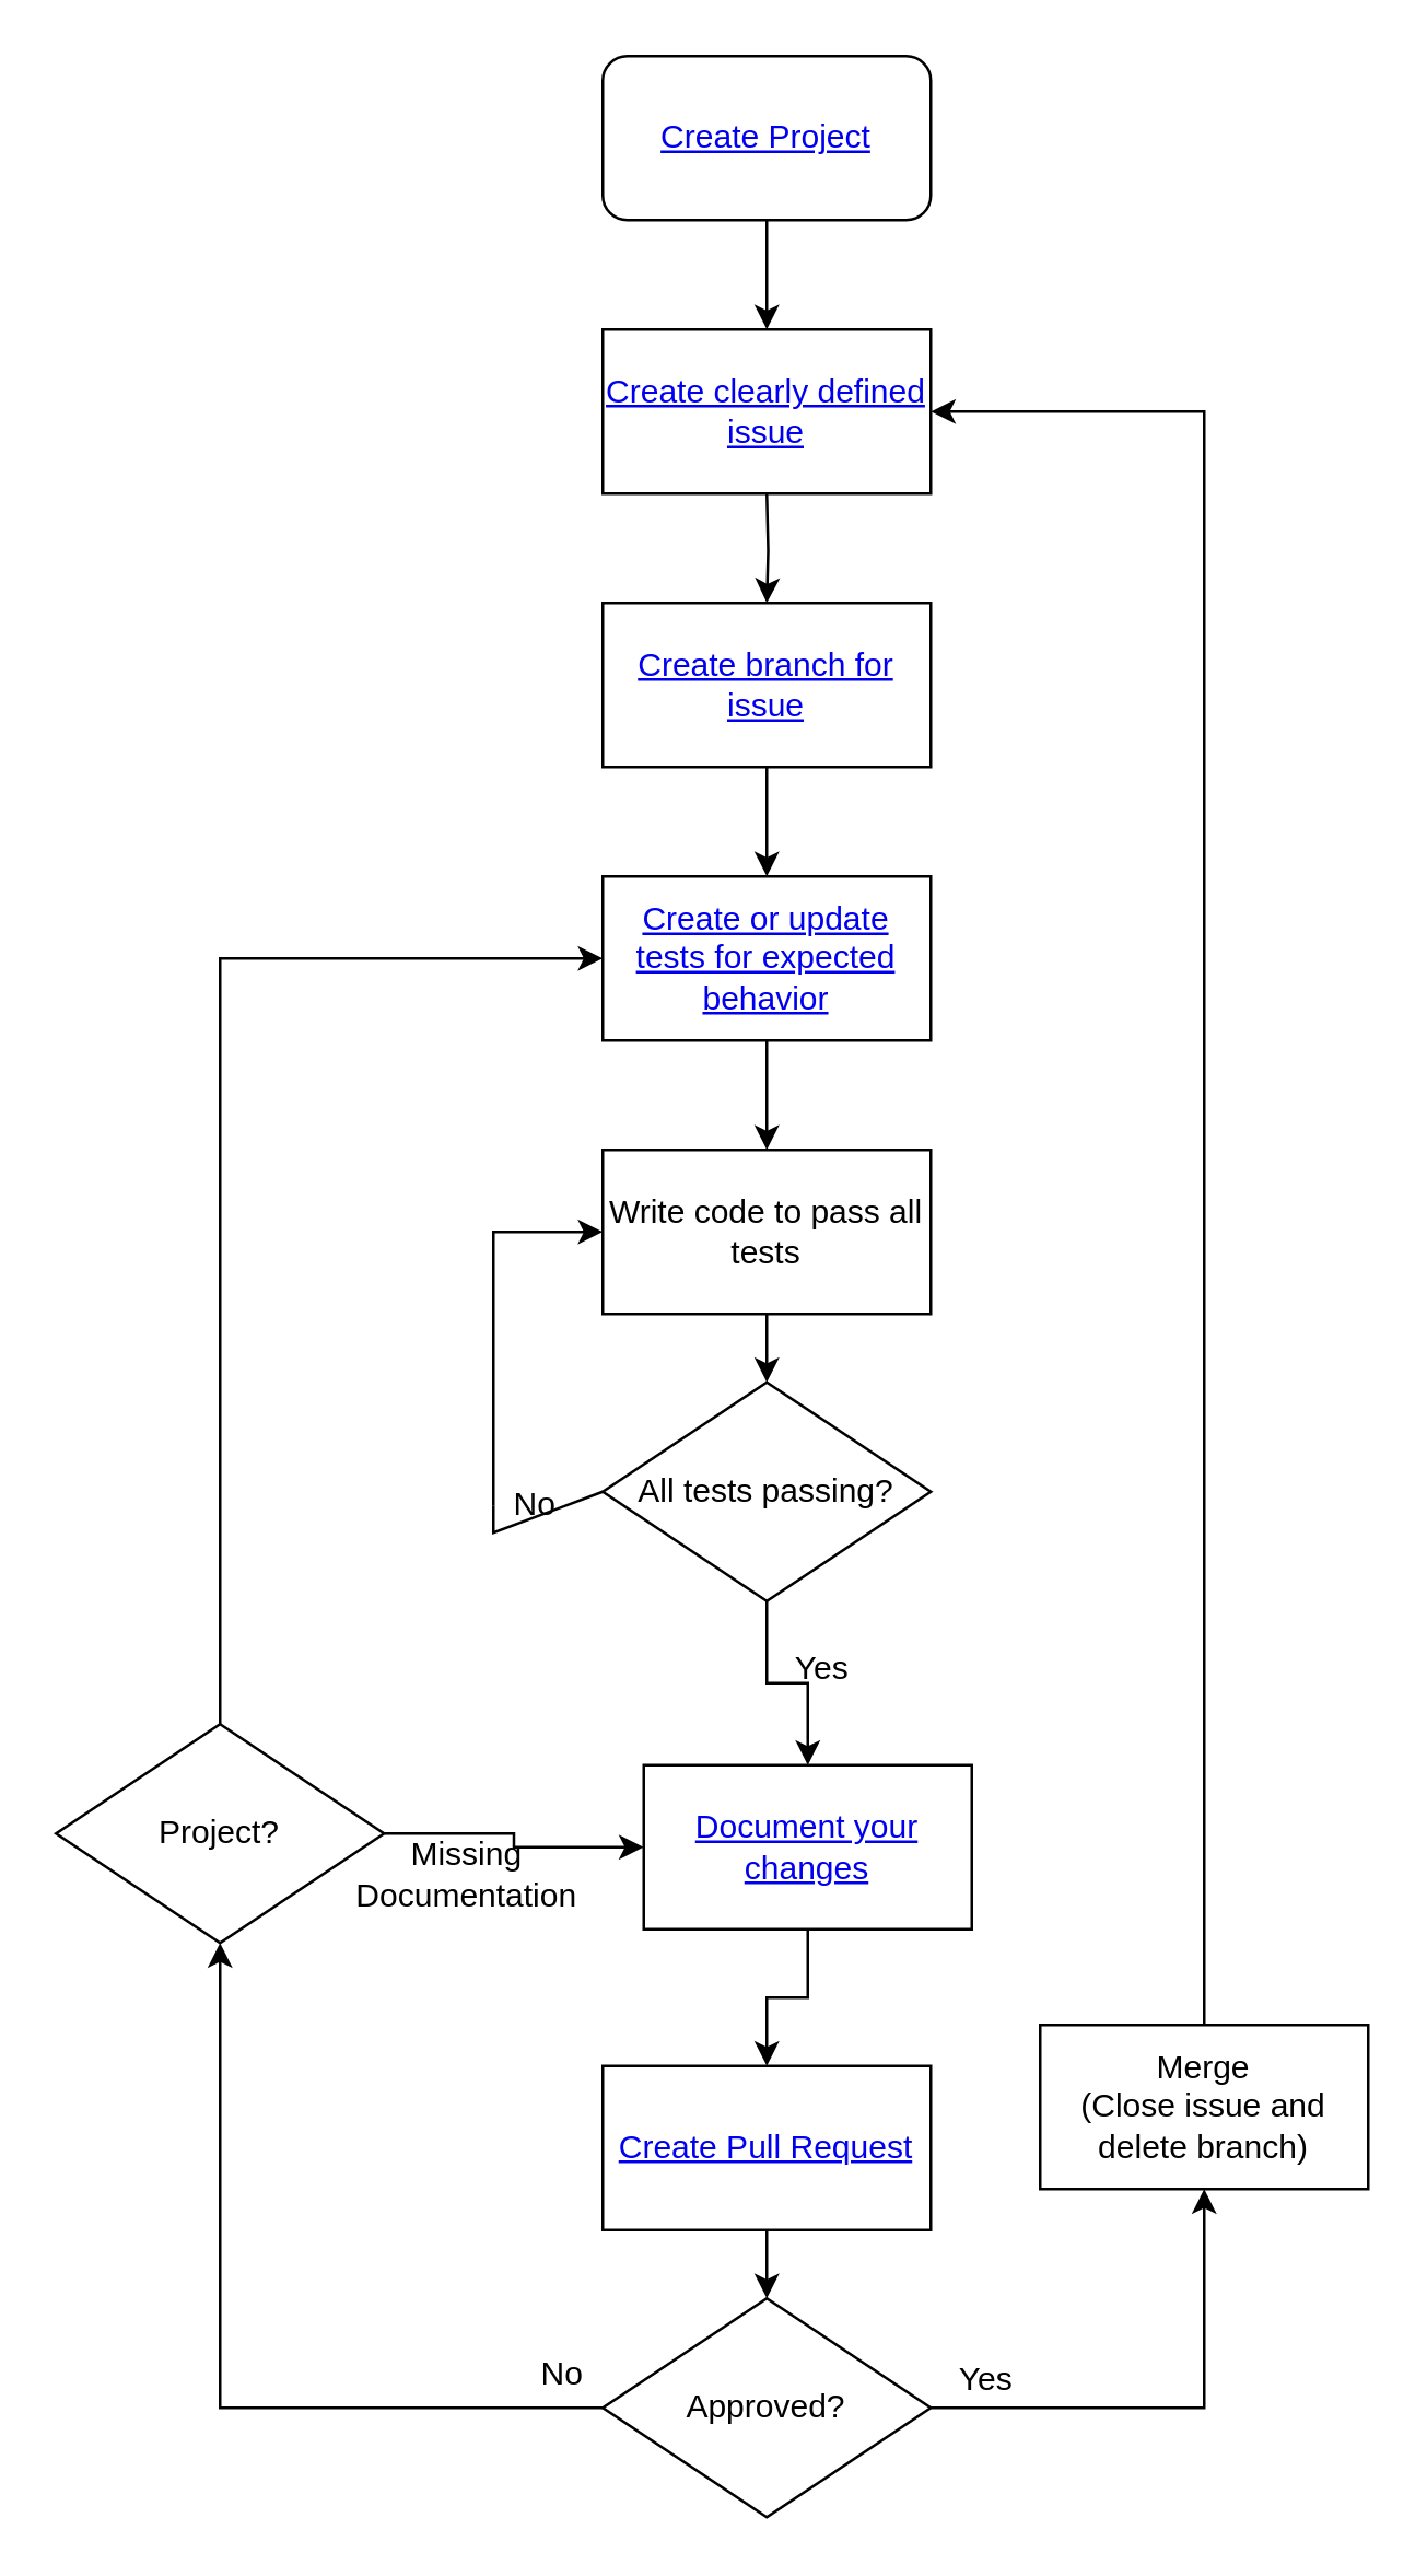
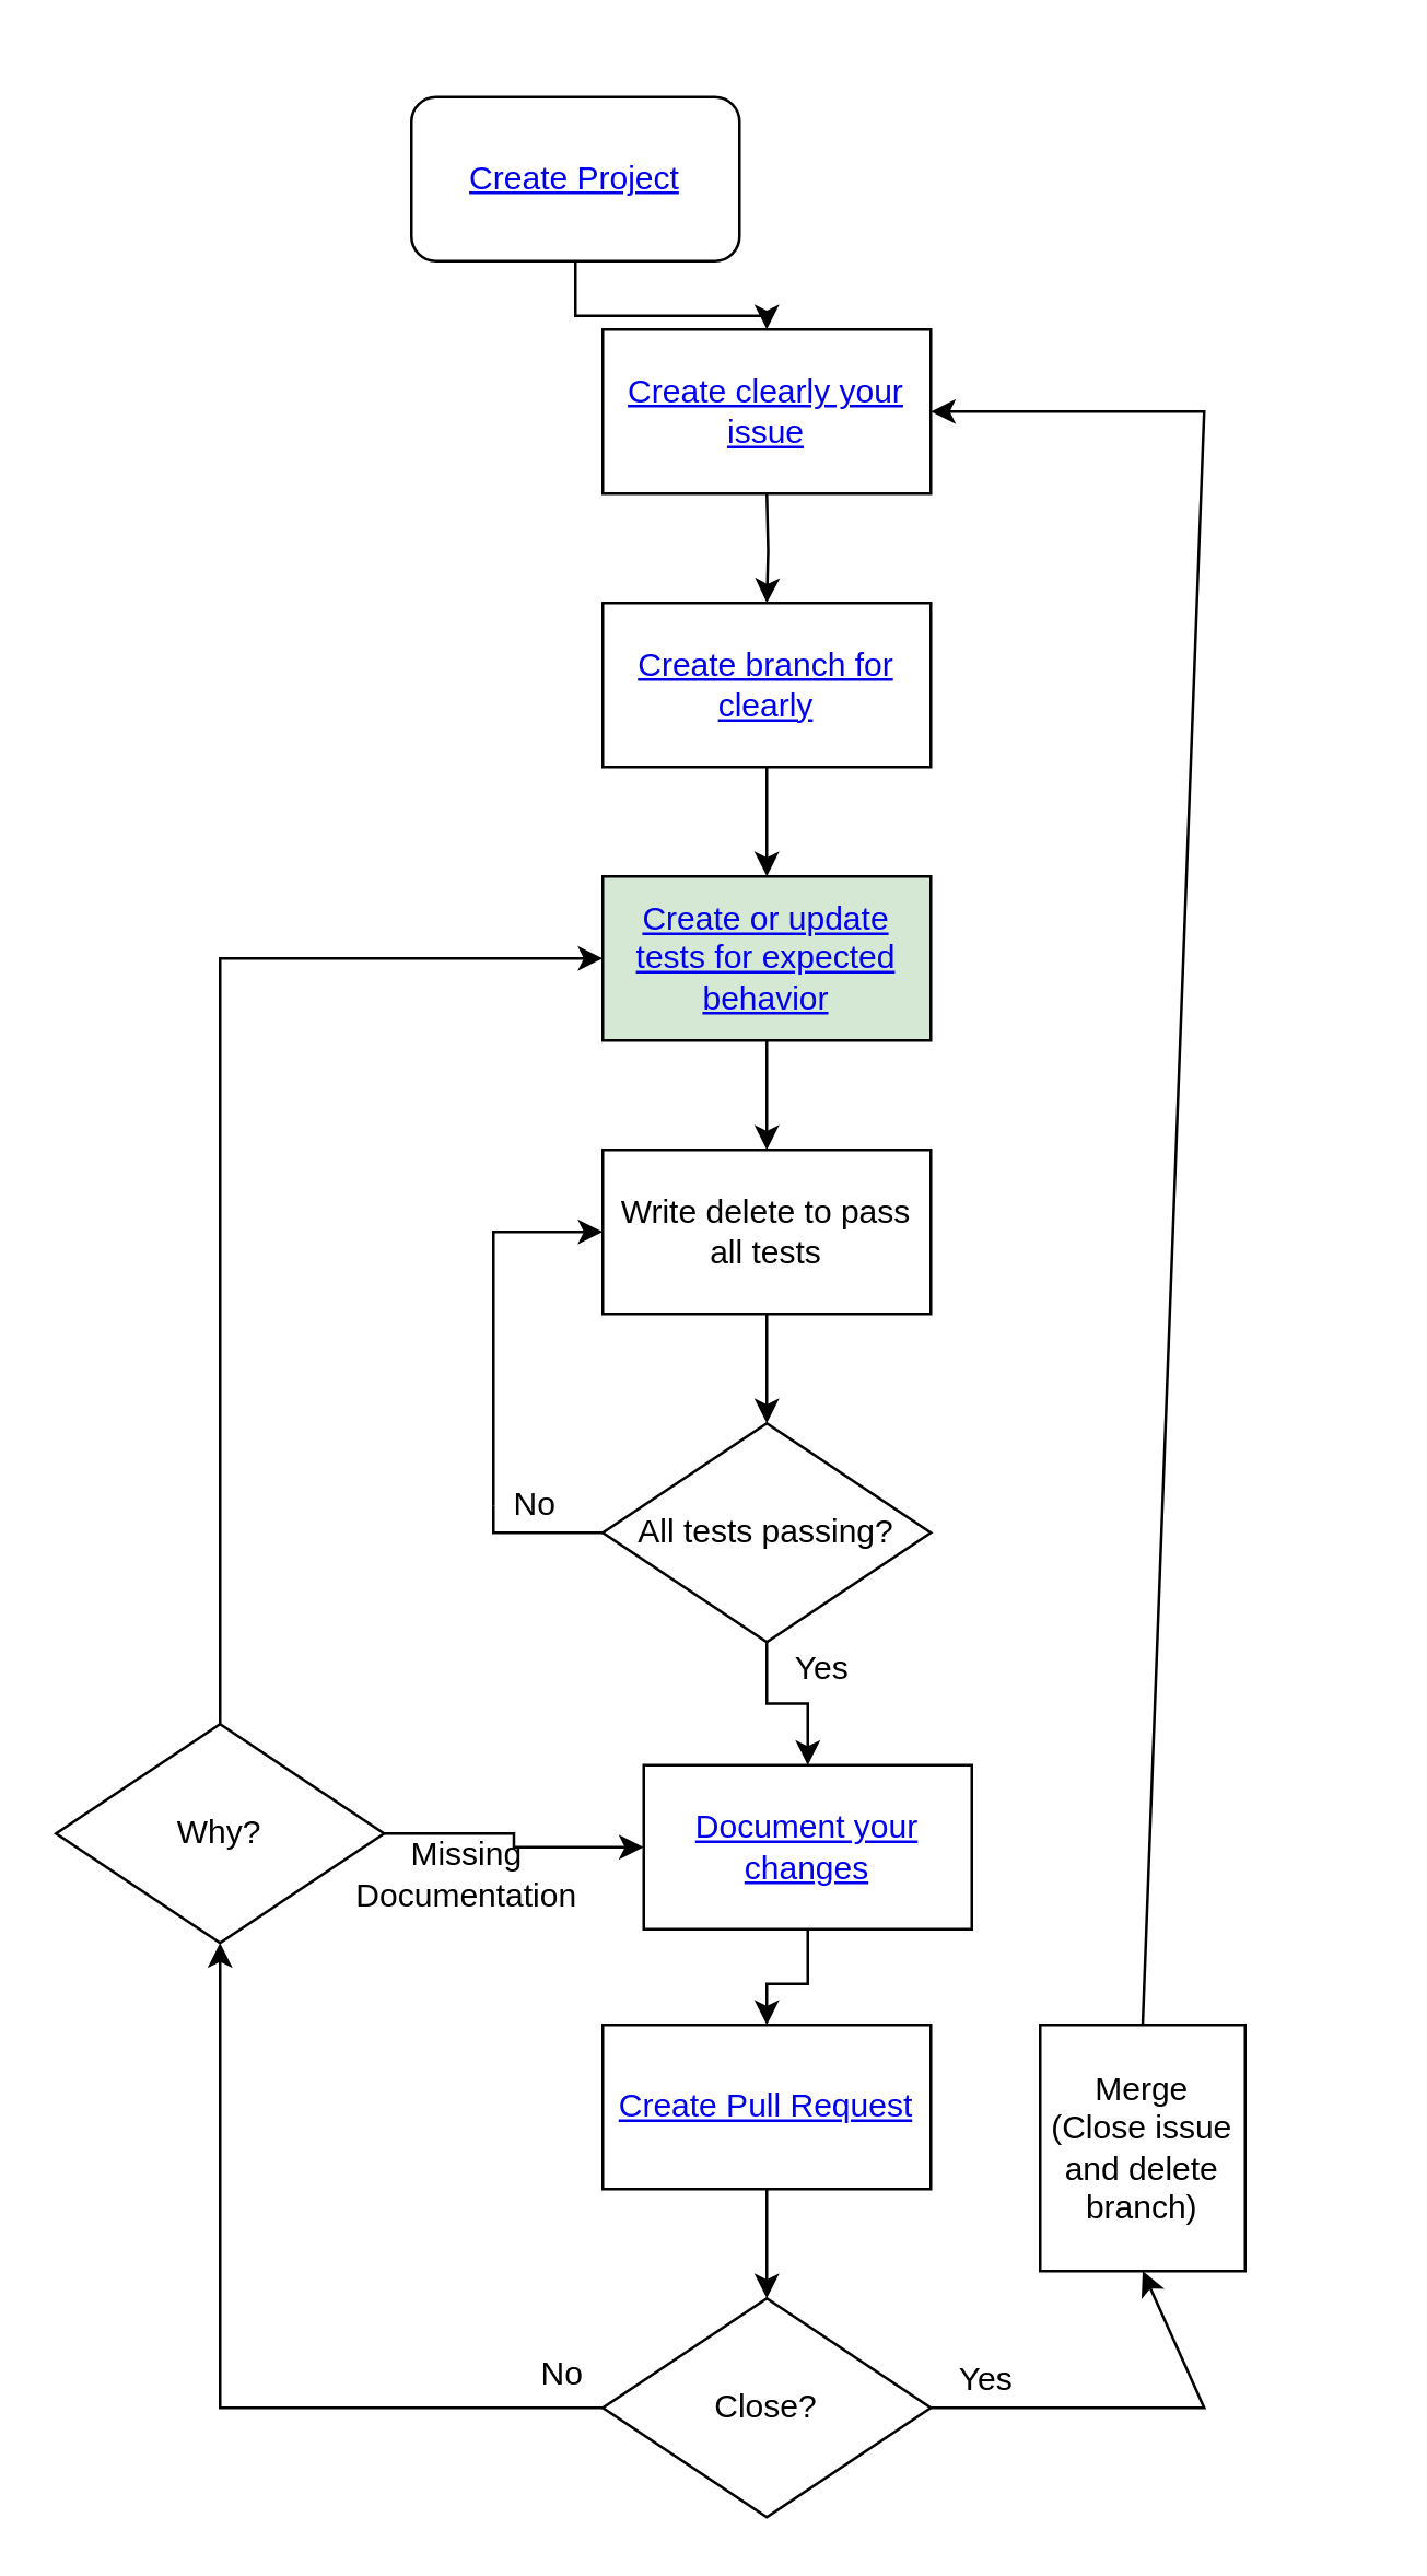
- <mxCell id="32" value="&lt;a href=&quot;#create-project&quot;&gt;Create Project&lt;/a&gt;" style="rounded=1;whiteSpace=wrap;html=1;" vertex="1" parent="1"><mxGeometry x="220" y="20" width="120" height="60" as="geometry" /></mxCell>
+ <mxCell id="32" value="&lt;a href=&quot;#create-project&quot;&gt;Create Project&lt;/a&gt;" style="rounded=1;whiteSpace=wrap;html=1;" vertex="1" parent="1"><mxGeometry x="150" y="35" width="120" height="60" as="geometry" /></mxCell>
- <mxCell id="28" value="&lt;a href=&quot;#problem-definition&quot;&gt;Create clearly defined issue&lt;/a&gt;" style="rounded=0;whiteSpace=wrap;html=1;" vertex="1" parent="1"><mxGeometry x="220" y="120" width="120" height="60" as="geometry" /></mxCell>
+ <mxCell id="28" value="&lt;a href=&quot;#problem-definition&quot;&gt;Create clearly your issue&lt;/a&gt;" style="rounded=0;whiteSpace=wrap;html=1;" vertex="1" parent="1"><mxGeometry x="220" y="120" width="120" height="60" as="geometry" /></mxCell>
- <mxCell id="4" value="&lt;a href=&quot;#version-control&quot;&gt;Create branch for issue&lt;/a&gt;" style="rounded=0;whiteSpace=wrap;html=1;" vertex="1" parent="1"><mxGeometry x="220" y="220" width="120" height="60" as="geometry" /></mxCell>
+ <mxCell id="4" value="&lt;a href=&quot;#version-control&quot;&gt;Create branch for clearly&lt;/a&gt;" style="rounded=0;whiteSpace=wrap;html=1;" vertex="1" parent="1"><mxGeometry x="220" y="220" width="120" height="60" as="geometry" /></mxCell>
- <mxCell id="6" value="&lt;a href=&quot;#testing&quot;&gt;Create or update tests for expected behavior&lt;/a&gt;" style="rounded=0;whiteSpace=wrap;html=1;" vertex="1" parent="1"><mxGeometry x="220" y="320" width="120" height="60" as="geometry" /></mxCell>
+ <mxCell id="6" value="&lt;a href=&quot;#testing&quot;&gt;Create or update tests for expected behavior&lt;/a&gt;" style="rounded=0;whiteSpace=wrap;html=1;fillColor=#d5e8d4;" vertex="1" parent="1"><mxGeometry x="220" y="320" width="120" height="60" as="geometry" /></mxCell>
- <mxCell id="13" value="Write code to pass all tests" style="rounded=0;whiteSpace=wrap;html=1;" vertex="1" parent="1"><mxGeometry x="220" y="420" width="120" height="60" as="geometry" /></mxCell>
+ <mxCell id="13" value="Write delete to pass all tests" style="rounded=0;whiteSpace=wrap;html=1;" vertex="1" parent="1"><mxGeometry x="220" y="420" width="120" height="60" as="geometry" /></mxCell>
- <mxCell id="15" value="All tests passing?" style="rhombus;whiteSpace=wrap;html=1;" vertex="1" parent="1"><mxGeometry x="220" y="505" width="120" height="80" as="geometry" /></mxCell>
+ <mxCell id="15" value="All tests passing?" style="rhombus;whiteSpace=wrap;html=1;" vertex="1" parent="1"><mxGeometry x="220" y="520" width="120" height="80" as="geometry" /></mxCell>
- <mxCell id="25" value="Project?" style="rhombus;whiteSpace=wrap;html=1;" vertex="1" parent="1"><mxGeometry x="20" y="630" width="120" height="80" as="geometry" /></mxCell>
+ <mxCell id="25" value="Why?" style="rhombus;whiteSpace=wrap;html=1;" vertex="1" parent="1"><mxGeometry x="20" y="630" width="120" height="80" as="geometry" /></mxCell>
- <mxCell id="11" value="Merge&lt;br&gt;(Close issue and delete branch)" style="rounded=0;whiteSpace=wrap;html=1;" vertex="1" parent="1"><mxGeometry x="380" y="740" width="120" height="60" as="geometry" /></mxCell>
+ <mxCell id="11" value="Merge&lt;br&gt;(Close issue and delete branch)" style="rounded=0;whiteSpace=wrap;html=1;" vertex="1" parent="1"><mxGeometry x="380" y="740" width="75" height="90" as="geometry" /></mxCell>
- <mxCell id="8" value="&lt;div&gt;&lt;a href=&quot;#version-control&quot;&gt;Create Pull Request&lt;/a&gt;&lt;/div&gt;" style="whiteSpace=wrap;html=1;" vertex="1" parent="1"><mxGeometry x="220" y="755" width="120" height="60" as="geometry" /></mxCell>
+ <mxCell id="8" value="&lt;div&gt;&lt;a href=&quot;#version-control&quot;&gt;Create Pull Request&lt;/a&gt;&lt;/div&gt;" style="whiteSpace=wrap;html=1;" vertex="1" parent="1"><mxGeometry x="220" y="740" width="120" height="60" as="geometry" /></mxCell>
- <mxCell id="10" value="&lt;div&gt;Approved?&lt;/div&gt;" style="rhombus;whiteSpace=wrap;html=1;" vertex="1" parent="1"><mxGeometry x="220" y="840" width="120" height="80" as="geometry" /></mxCell>
+ <mxCell id="10" value="&lt;div&gt;Close?&lt;/div&gt;" style="rhombus;whiteSpace=wrap;html=1;" vertex="1" parent="1"><mxGeometry x="220" y="840" width="120" height="80" as="geometry" /></mxCell>
